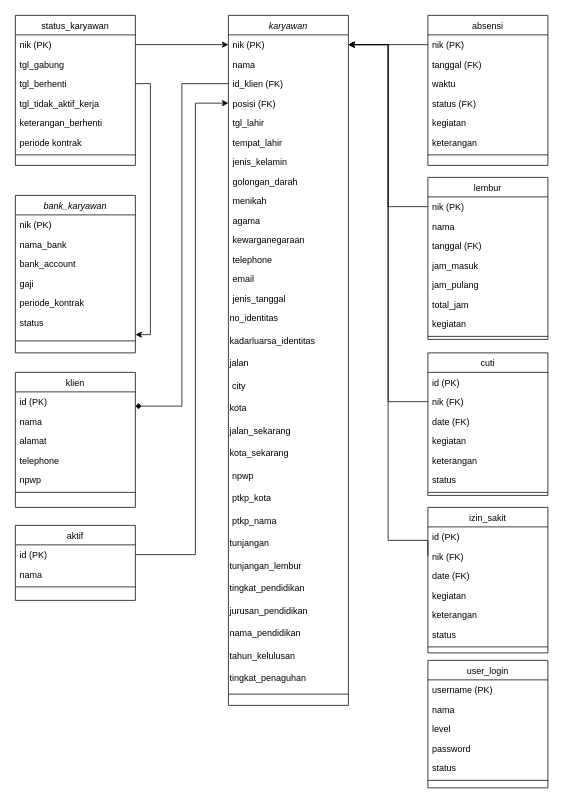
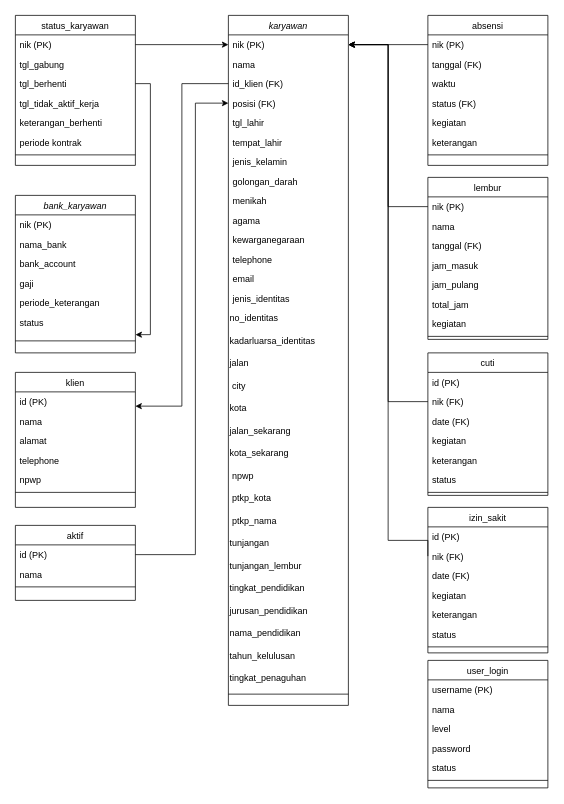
- <mxCell id="40" value="jenis_tanggal" style="text;align=left;verticalAlign=top;spacingLeft=4;spacingRight=4;overflow=hidden;rotatable=0;points=[[0,0.5],[1,0.5]];portConstraint=eastwest;rounded=0;shadow=0;html=0;" parent="26" vertex="1"><mxGeometry y="364" width="160" height="26" as="geometry" /></mxCell>
+ <mxCell id="40" value="jenis_identitas" style="text;align=left;verticalAlign=top;spacingLeft=4;spacingRight=4;overflow=hidden;rotatable=0;points=[[0,0.5],[1,0.5]];portConstraint=eastwest;rounded=0;shadow=0;html=0;" parent="26" vertex="1"><mxGeometry y="364" width="160" height="26" as="geometry" /></mxCell>
- <mxCell id="7" value="periode_kontrak" style="text;align=left;verticalAlign=top;spacingLeft=4;spacingRight=4;overflow=hidden;rotatable=0;points=[[0,0.5],[1,0.5]];portConstraint=eastwest;" parent="2" vertex="1"><mxGeometry y="130" width="160" height="26" as="geometry" /></mxCell>
+ <mxCell id="7" value="periode_keterangan" style="text;align=left;verticalAlign=top;spacingLeft=4;spacingRight=4;overflow=hidden;rotatable=0;points=[[0,0.5],[1,0.5]];portConstraint=eastwest;" parent="2" vertex="1"><mxGeometry y="130" width="160" height="26" as="geometry" /></mxCell>
- <mxCell id="91" style="edgeStyle=orthogonalEdgeStyle;rounded=0;orthogonalLoop=1;jettySize=auto;html=1;exitX=0;exitY=0.5;exitDx=0;exitDy=0;entryX=1;entryY=0.25;entryDx=0;entryDy=0;endArrow=diamond;" parent="1" source="29" target="59" edge="1"><mxGeometry relative="1" as="geometry" /></mxCell>
+ <mxCell id="91" style="edgeStyle=orthogonalEdgeStyle;rounded=0;orthogonalLoop=1;jettySize=auto;html=1;exitX=0;exitY=0.5;exitDx=0;exitDy=0;entryX=1;entryY=0.25;entryDx=0;entryDy=0;" parent="1" source="29" target="59" edge="1"><mxGeometry relative="1" as="geometry" /></mxCell>
